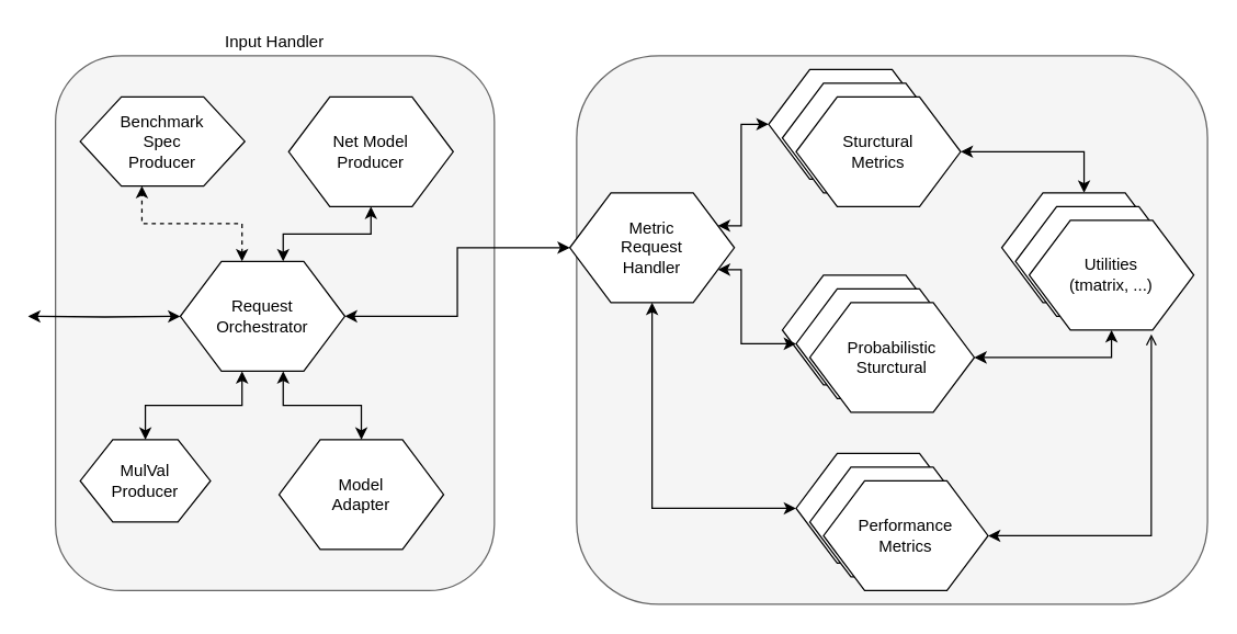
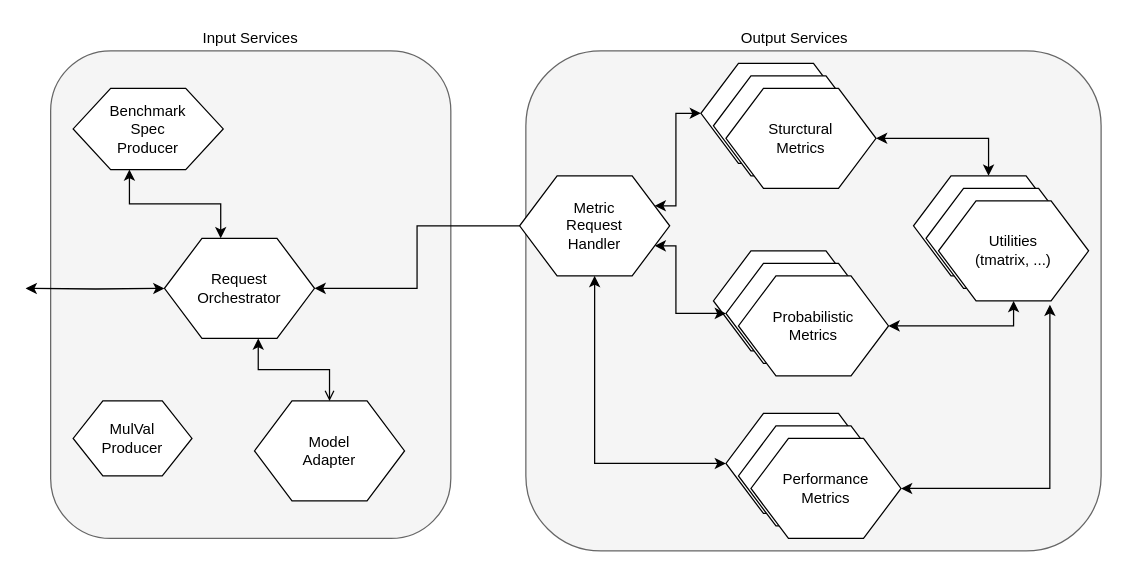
- <mxCell id="34" value="Input Handler" style="text;html=1;strokeColor=none;fillColor=none;align=center;verticalAlign=middle;whiteSpace=wrap;rounded=0;" vertex="1" parent="1"><mxGeometry x="155" y="20" width="90" height="20" as="geometry" /></mxCell>
+ <mxCell id="34" value="Input Services" style="text;html=1;strokeColor=none;fillColor=none;align=center;verticalAlign=middle;whiteSpace=wrap;rounded=0;" vertex="1" parent="1"><mxGeometry x="155" y="20" width="90" height="20" as="geometry" /></mxCell>
+ <mxCell id="35" value="Output Services" style="text;html=1;strokeColor=none;fillColor=none;align=center;verticalAlign=middle;whiteSpace=wrap;rounded=0;" vertex="1" parent="1"><mxGeometry x="590" y="20" width="90" height="20" as="geometry" /></mxCell>
- <mxCell id="24" value="Net Model &lt;br&gt;Producer" style="shape=hexagon;perimeter=hexagonPerimeter2;whiteSpace=wrap;html=1;" vertex="1" parent="1"><mxGeometry x="210" y="70" width="120" height="80" as="geometry" /></mxCell>
- <mxCell id="29" style="edgeStyle=orthogonalEdgeStyle;rounded=0;orthogonalLoop=1;jettySize=auto;html=1;exitX=0.375;exitY=0;exitDx=0;exitDy=0;entryX=0.375;entryY=1;entryDx=0;entryDy=0;startArrow=classic;startFill=1;dashed=1;" edge="1" parent="1" source="32" target="26"><mxGeometry relative="1" as="geometry" /></mxCell>
+ <mxCell id="29" style="edgeStyle=orthogonalEdgeStyle;rounded=0;orthogonalLoop=1;jettySize=auto;html=1;exitX=0.375;exitY=0;exitDx=0;exitDy=0;entryX=0.375;entryY=1;entryDx=0;entryDy=0;startArrow=classic;startFill=1;" edge="1" parent="1" source="32" target="26"><mxGeometry relative="1" as="geometry" /></mxCell>
- <mxCell id="28" style="edgeStyle=orthogonalEdgeStyle;rounded=0;orthogonalLoop=1;jettySize=auto;html=1;exitX=0.625;exitY=0;exitDx=0;exitDy=0;startArrow=classic;startFill=1;" edge="1" parent="1" source="32" target="24"><mxGeometry relative="1" as="geometry" /></mxCell>
- <mxCell id="27" style="edgeStyle=orthogonalEdgeStyle;rounded=0;orthogonalLoop=1;jettySize=auto;html=1;exitX=1;exitY=0.5;exitDx=0;exitDy=0;startArrow=classic;startFill=1;" edge="1" parent="1" source="32" target="18"><mxGeometry relative="1" as="geometry" /></mxCell>
+ <mxCell id="27" style="edgeStyle=orthogonalEdgeStyle;rounded=0;orthogonalLoop=1;jettySize=auto;html=1;exitX=1;exitY=0.5;exitDx=0;exitDy=0;startArrow=classic;startFill=1;endArrow=none;" edge="1" parent="1" source="32" target="18"><mxGeometry relative="1" as="geometry" /></mxCell>
- <mxCell id="21" style="edgeStyle=orthogonalEdgeStyle;rounded=0;orthogonalLoop=1;jettySize=auto;html=1;exitX=1;exitY=0.5;exitDx=0;exitDy=0;entryX=0.742;entryY=1.038;entryDx=0;entryDy=0;entryPerimeter=0;startArrow=classic;startFill=1;endArrow=open;" edge="1" parent="1" source="22" target="14"><mxGeometry relative="1" as="geometry" /></mxCell>
+ <mxCell id="21" style="edgeStyle=orthogonalEdgeStyle;rounded=0;orthogonalLoop=1;jettySize=auto;html=1;exitX=1;exitY=0.5;exitDx=0;exitDy=0;entryX=0.742;entryY=1.038;entryDx=0;entryDy=0;entryPerimeter=0;startArrow=classic;startFill=1;" edge="1" parent="1" source="22" target="14"><mxGeometry relative="1" as="geometry" /></mxCell>
- <mxCell id="11" value="Probabilistic &lt;br&gt;Sturctural" style="shape=hexagon;perimeter=hexagonPerimeter2;whiteSpace=wrap;html=1;" vertex="1" parent="1"><mxGeometry x="590" y="220" width="120" height="80" as="geometry" /></mxCell>
+ <mxCell id="11" value="Probabilistic &lt;br&gt;Metrics" style="shape=hexagon;perimeter=hexagonPerimeter2;whiteSpace=wrap;html=1;" vertex="1" parent="1"><mxGeometry x="590" y="220" width="120" height="80" as="geometry" /></mxCell>
- <mxCell id="30" style="edgeStyle=orthogonalEdgeStyle;rounded=0;orthogonalLoop=1;jettySize=auto;html=1;exitX=0.375;exitY=1;exitDx=0;exitDy=0;startArrow=classic;startFill=1;" edge="1" parent="1" source="32" target="25"><mxGeometry relative="1" as="geometry" /></mxCell>
- <mxCell id="31" style="edgeStyle=orthogonalEdgeStyle;rounded=0;orthogonalLoop=1;jettySize=auto;html=1;exitX=0.625;exitY=1;exitDx=0;exitDy=0;startArrow=classic;startFill=1;" edge="1" parent="1" source="32" target="23"><mxGeometry relative="1" as="geometry" /></mxCell>
+ <mxCell id="31" style="edgeStyle=orthogonalEdgeStyle;rounded=0;orthogonalLoop=1;jettySize=auto;html=1;exitX=0.625;exitY=1;exitDx=0;exitDy=0;startArrow=classic;startFill=1;endArrow=open;" edge="1" parent="1" source="32" target="23"><mxGeometry relative="1" as="geometry" /></mxCell>
